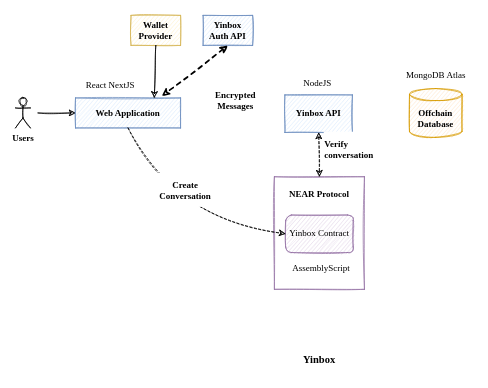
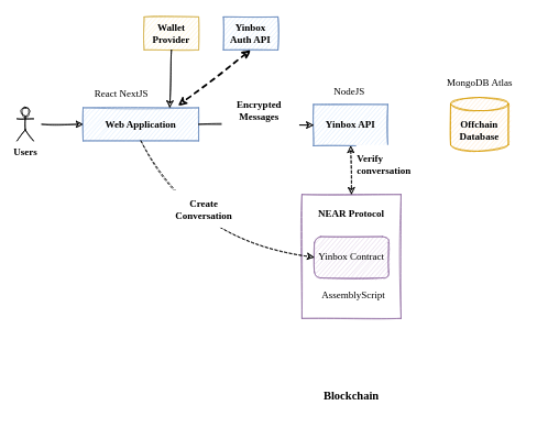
+ <mxCell id="9" value="" style="endArrow=classic;html=1;rounded=0;exitX=1;exitY=0.5;exitDx=0;exitDy=0;entryX=0;entryY=0.5;entryDx=0;entryDy=0;sketch=1;" parent="1" source="4" target="5" edge="1"><mxGeometry width="50" height="50" relative="1" as="geometry"><mxPoint x="150" y="80" as="sourcePoint" /><mxPoint x="250" y="80" as="targetPoint" /></mxGeometry></mxCell>
- <mxCell id="10" value="Yinbox" style="text;html=1;strokeColor=none;fillColor=none;align=center;verticalAlign=middle;whiteSpace=wrap;rounded=0;sketch=1;fontFamily=Comic Sans MS;fontStyle=1;fontSize=14;" parent="1" vertex="1"><mxGeometry x="360" y="465" width="130" height="30" as="geometry" /></mxCell>
+ <mxCell id="10" value="Blockchain" style="text;html=1;strokeColor=none;fillColor=none;align=center;verticalAlign=middle;whiteSpace=wrap;rounded=0;sketch=1;fontFamily=Comic Sans MS;fontStyle=1;fontSize=14;" parent="1" vertex="1"><mxGeometry x="360" y="465" width="130" height="30" as="geometry" /></mxCell>
